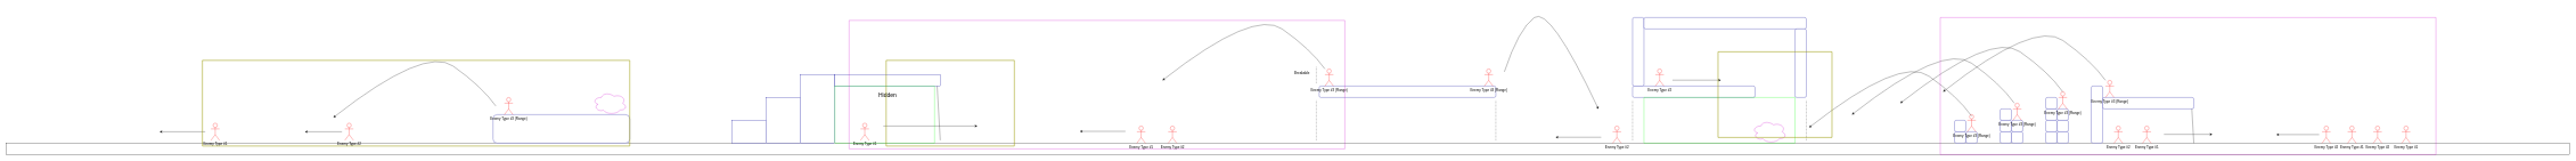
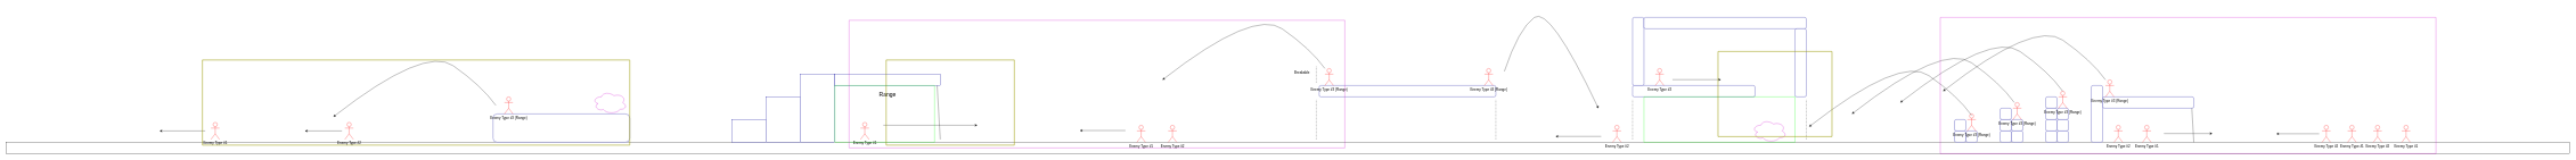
- <mxCell id="10" value="&lt;font style=&quot;font-size: 20px&quot;&gt;Hidden&lt;/font&gt;" style="text;html=1;strokeColor=none;fillColor=none;align=center;verticalAlign=middle;whiteSpace=wrap;rounded=0;" vertex="1" parent="1"><mxGeometry x="3010" y="310" width="210" height="40" as="geometry" /></mxCell>
+ <mxCell id="10" value="&lt;font style=&quot;font-size: 20px&quot;&gt;Range&lt;/font&gt;" style="text;html=1;strokeColor=none;fillColor=none;align=center;verticalAlign=middle;whiteSpace=wrap;rounded=0;" vertex="1" parent="1"><mxGeometry x="3010" y="310" width="210" height="40" as="geometry" /></mxCell>
